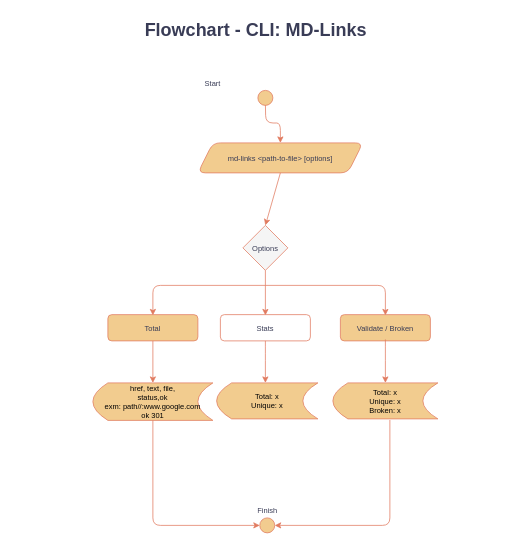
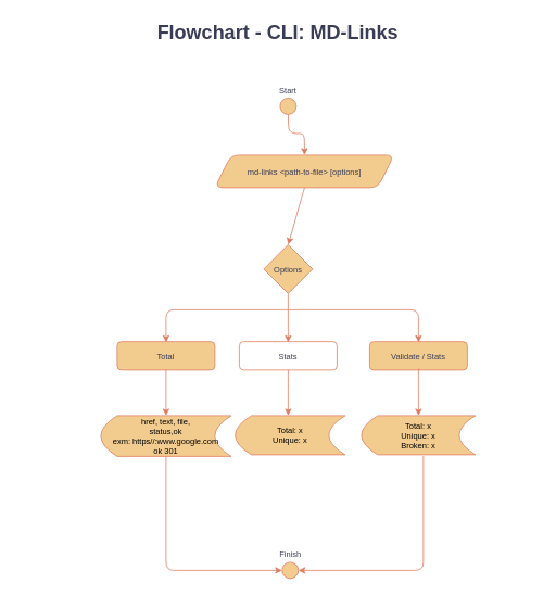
- <mxCell id="4" value="&lt;font style=&quot;font-size: 10px;&quot;&gt;Start&lt;/font&gt;" style="text;html=1;strokeColor=none;fillColor=none;align=center;verticalAlign=middle;whiteSpace=wrap;overflow=hidden;rounded=1;fontColor=#393C56;" vertex="1" parent="1"><mxGeometry x="243" y="100" width="80" height="20" as="geometry" /></mxCell>
+ <mxCell id="4" value="&lt;font style=&quot;font-size: 10px;&quot;&gt;Start&lt;/font&gt;" style="text;html=1;strokeColor=none;fillColor=none;align=center;verticalAlign=middle;whiteSpace=wrap;overflow=hidden;rounded=1;fontColor=#393C56;" vertex="1" parent="1"><mxGeometry x="313" y="100" width="80" height="20" as="geometry" /></mxCell>
- <mxCell id="8" value="&lt;font style=&quot;font-size: 10px;&quot;&gt;Options&lt;/font&gt;" style="rhombus;whiteSpace=wrap;html=1;fillColor=#f5f5f5;strokeColor=#E07A5F;fontColor=#393C56;" vertex="1" parent="1"><mxGeometry x="323" y="300" width="60" height="60" as="geometry" /></mxCell>
+ <mxCell id="8" value="&lt;font style=&quot;font-size: 10px;&quot;&gt;Options&lt;/font&gt;" style="rhombus;whiteSpace=wrap;html=1;fillColor=#F2CC8F;strokeColor=#E07A5F;fontColor=#393C56;" vertex="1" parent="1"><mxGeometry x="323" y="300" width="60" height="60" as="geometry" /></mxCell>
- <mxCell id="17" value="Validate / Broken" style="rounded=1;whiteSpace=wrap;html=1;fontSize=10;fillColor=#F2CC8F;strokeColor=#E07A5F;fontColor=#393C56;" vertex="1" parent="1"><mxGeometry x="453" y="419" width="120" height="35" as="geometry" /></mxCell>
+ <mxCell id="17" value="Validate / Stats" style="rounded=1;whiteSpace=wrap;html=1;fontSize=10;fillColor=#F2CC8F;strokeColor=#E07A5F;fontColor=#393C56;" vertex="1" parent="1"><mxGeometry x="453" y="419" width="120" height="35" as="geometry" /></mxCell>
- <mxCell id="12" value="&lt;span style=&quot;color: rgb(2, 2, 3); text-align: left;&quot;&gt;href, text, file,&lt;br&gt;&lt;/span&gt;&lt;span style=&quot;color: rgb(2, 2, 3); text-align: left;&quot;&gt;status,ok&lt;br&gt;exm: path//:www.google.com&lt;br&gt;ok 301&lt;br&gt;&lt;/span&gt;" style="shape=dataStorage;whiteSpace=wrap;html=1;fixedSize=1;fontSize=10;fillColor=#F2CC8F;strokeColor=#E07A5F;fontColor=#393C56;" vertex="1" parent="1"><mxGeometry x="123" y="510" width="160" height="50" as="geometry" /></mxCell>
+ <mxCell id="12" value="&lt;span style=&quot;color: rgb(2, 2, 3); text-align: left;&quot;&gt;href, text, file,&lt;br&gt;&lt;/span&gt;&lt;span style=&quot;color: rgb(2, 2, 3); text-align: left;&quot;&gt;status,ok&lt;br&gt;exm: https//:www.google.com&lt;br&gt;ok 301&lt;br&gt;&lt;/span&gt;" style="shape=dataStorage;whiteSpace=wrap;html=1;fixedSize=1;fontSize=10;fillColor=#F2CC8F;strokeColor=#E07A5F;fontColor=#393C56;" vertex="1" parent="1"><mxGeometry x="123" y="510" width="160" height="50" as="geometry" /></mxCell>
